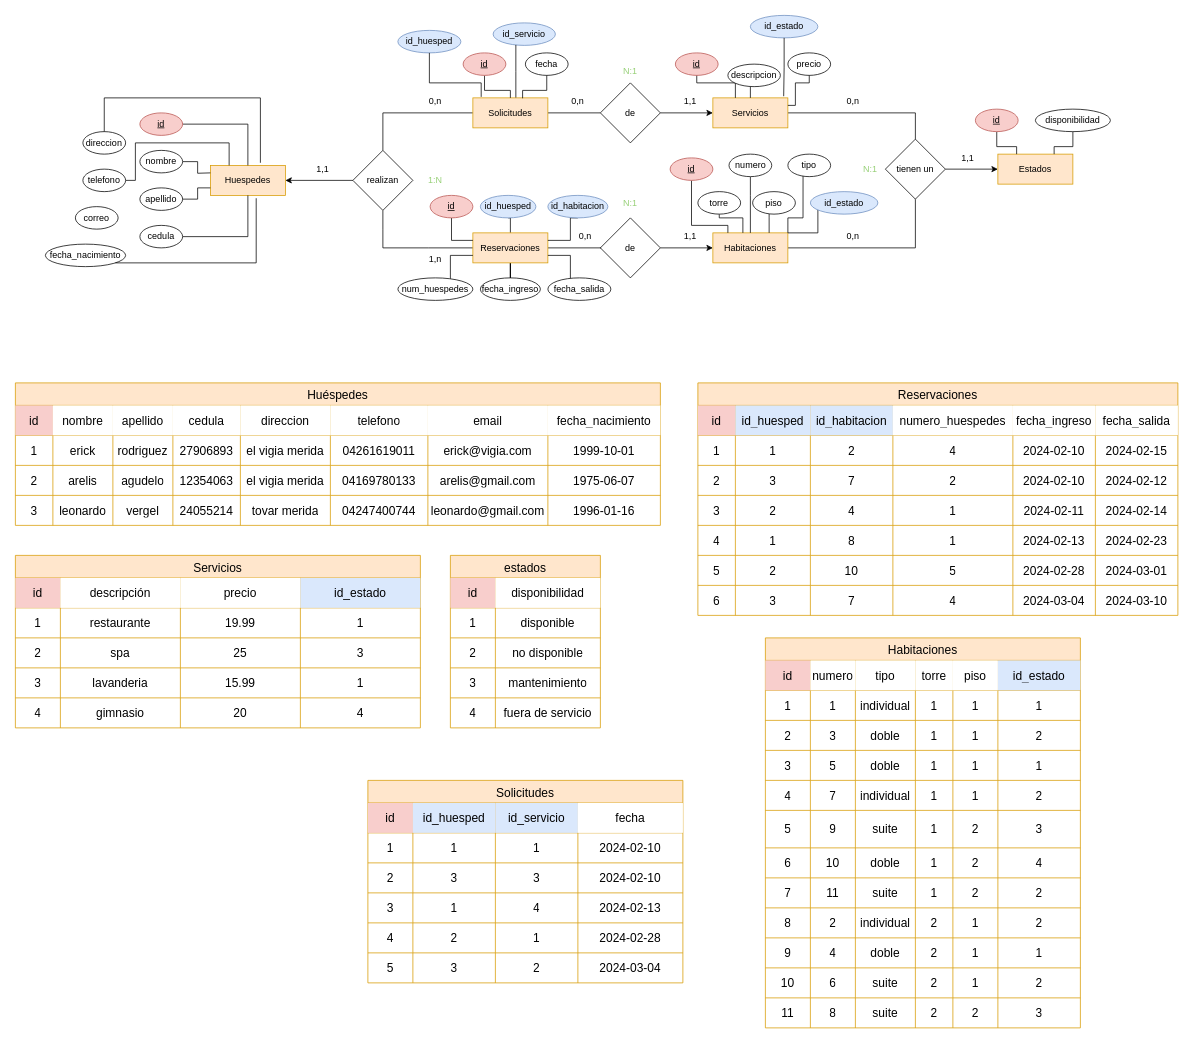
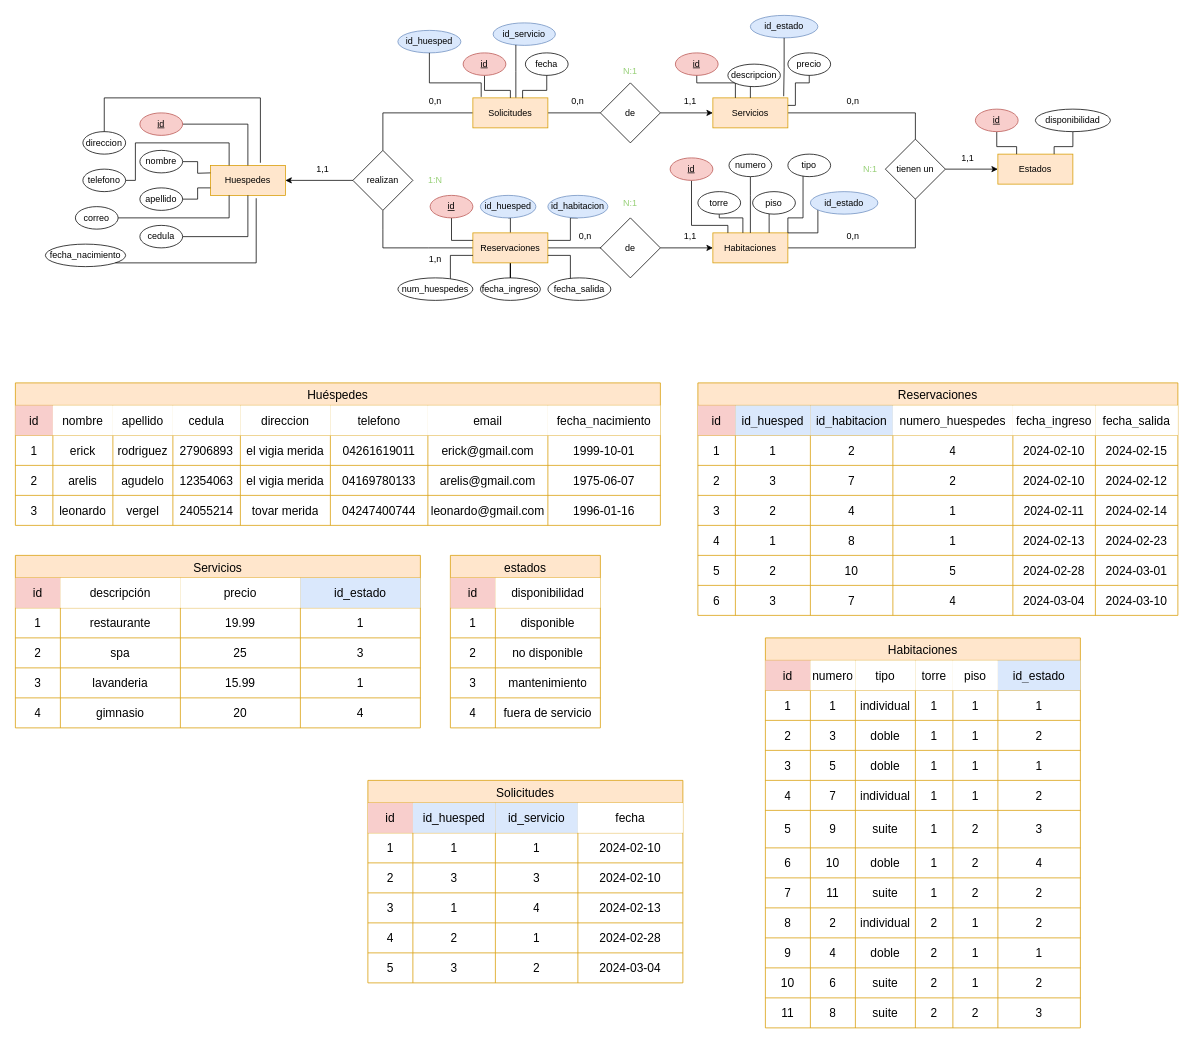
+ <mxCell id="44" style="edgeStyle=orthogonalEdgeStyle;rounded=0;orthogonalLoop=1;jettySize=auto;html=1;entryX=0.25;entryY=1;entryDx=0;entryDy=0;endArrow=none;endFill=0;" parent="1" source="45" target="2" edge="1"><mxGeometry relative="1" as="geometry" /></mxCell>
- <mxCell id="103" value="erick@vigia.com" style="shape=partialRectangle;html=1;whiteSpace=wrap;connectable=0;strokeColor=inherit;overflow=hidden;fillColor=none;top=0;left=0;bottom=0;right=0;pointerEvents=1;fontSize=16;" parent="96" vertex="1"><mxGeometry x="550" width="160" height="40" as="geometry"><mxRectangle width="160" height="40" as="alternateBounds" /></mxGeometry></mxCell>
+ <mxCell id="103" value="erick@gmail.com" style="shape=partialRectangle;html=1;whiteSpace=wrap;connectable=0;strokeColor=inherit;overflow=hidden;fillColor=none;top=0;left=0;bottom=0;right=0;pointerEvents=1;fontSize=16;" parent="96" vertex="1"><mxGeometry x="550" width="160" height="40" as="geometry"><mxRectangle width="160" height="40" as="alternateBounds" /></mxGeometry></mxCell>
